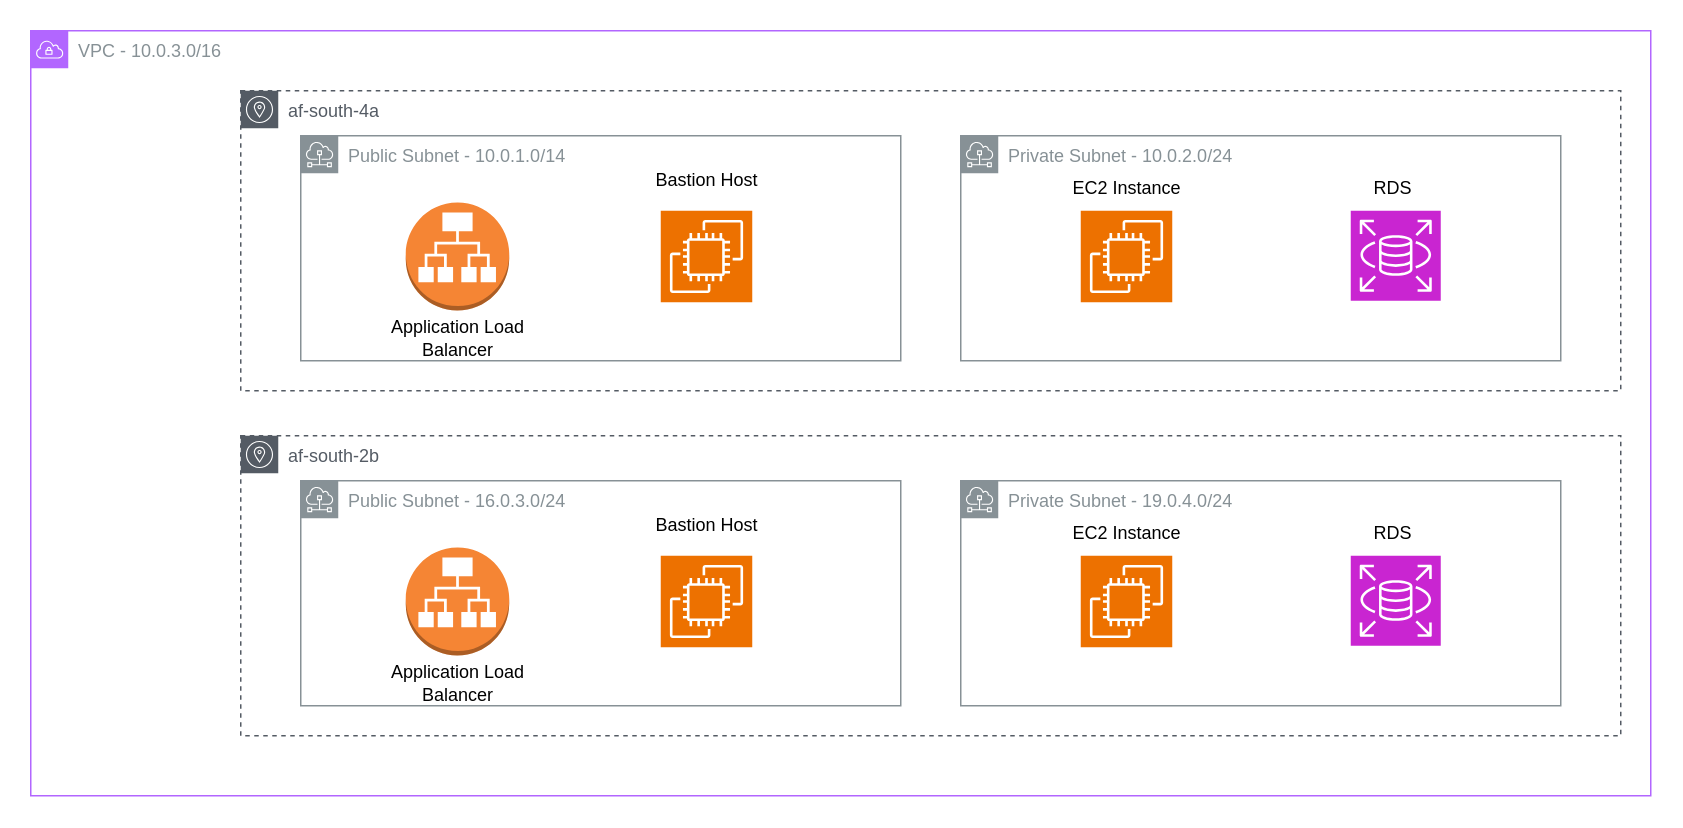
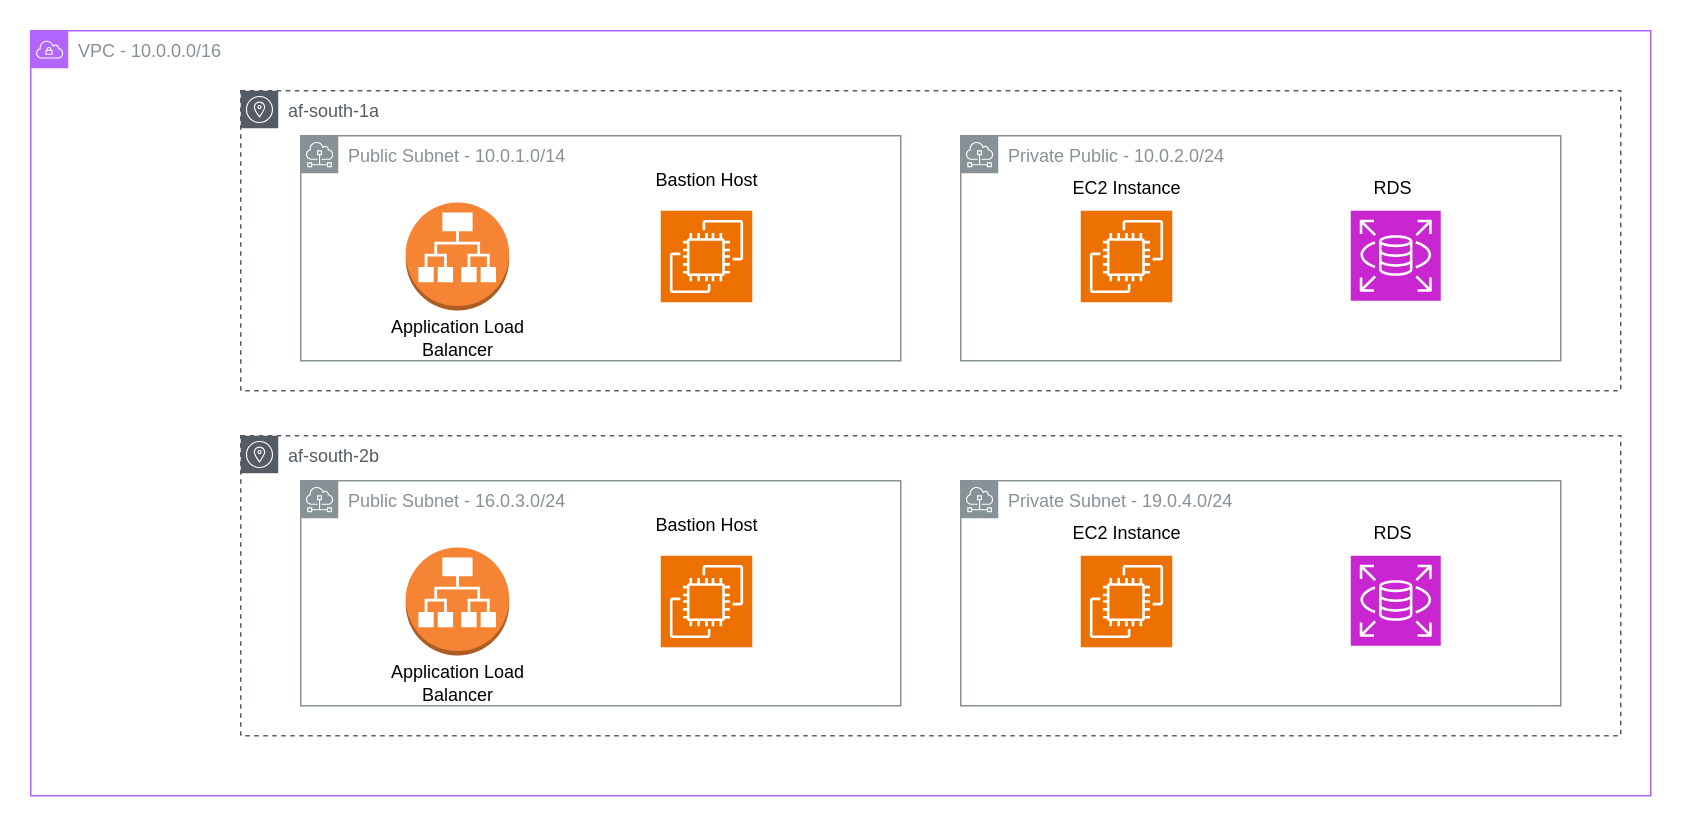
- <mxCell id="2" value="VPC - 10.0.3.0/16" style="sketch=0;outlineConnect=0;gradientColor=none;html=1;whiteSpace=wrap;fontSize=12;fontStyle=0;shape=mxgraph.aws4.group;grIcon=mxgraph.aws4.group_vpc;strokeColor=#B266FF;fillColor=none;verticalAlign=top;align=left;spacingLeft=30;fontColor=#879196;dashed=0;" vertex="1" parent="1"><mxGeometry x="20" y="20" width="1080" height="510" as="geometry" /></mxCell>
+ <mxCell id="2" value="VPC - 10.0.0.0/16" style="sketch=0;outlineConnect=0;gradientColor=none;html=1;whiteSpace=wrap;fontSize=12;fontStyle=0;shape=mxgraph.aws4.group;grIcon=mxgraph.aws4.group_vpc;strokeColor=#B266FF;fillColor=none;verticalAlign=top;align=left;spacingLeft=30;fontColor=#879196;dashed=0;" vertex="1" parent="1"><mxGeometry x="20" y="20" width="1080" height="510" as="geometry" /></mxCell>
- <mxCell id="3" value="af-south-4a" style="sketch=0;outlineConnect=0;gradientColor=none;html=1;whiteSpace=wrap;fontSize=12;fontStyle=0;shape=mxgraph.aws4.group;grIcon=mxgraph.aws4.group_availability_zone;strokeColor=#545B64;fillColor=none;verticalAlign=top;align=left;spacingLeft=30;fontColor=#545B64;dashed=1;" vertex="1" parent="1"><mxGeometry x="160" y="60" width="920" height="200" as="geometry" /></mxCell>
+ <mxCell id="3" value="af-south-1a" style="sketch=0;outlineConnect=0;gradientColor=none;html=1;whiteSpace=wrap;fontSize=12;fontStyle=0;shape=mxgraph.aws4.group;grIcon=mxgraph.aws4.group_availability_zone;strokeColor=#545B64;fillColor=none;verticalAlign=top;align=left;spacingLeft=30;fontColor=#545B64;dashed=1;" vertex="1" parent="1"><mxGeometry x="160" y="60" width="920" height="200" as="geometry" /></mxCell>
- <mxCell id="5" value="Private Subnet - 10.0.2.0/24" style="sketch=0;outlineConnect=0;gradientColor=none;html=1;whiteSpace=wrap;fontSize=12;fontStyle=0;shape=mxgraph.aws4.group;grIcon=mxgraph.aws4.group_subnet;strokeColor=#879196;fillColor=none;verticalAlign=top;align=left;spacingLeft=30;fontColor=#879196;dashed=0;" vertex="1" parent="1"><mxGeometry x="640" y="90" width="400" height="150" as="geometry" /></mxCell>
+ <mxCell id="5" value="Private Public - 10.0.2.0/24" style="sketch=0;outlineConnect=0;gradientColor=none;html=1;whiteSpace=wrap;fontSize=12;fontStyle=0;shape=mxgraph.aws4.group;grIcon=mxgraph.aws4.group_subnet;strokeColor=#879196;fillColor=none;verticalAlign=top;align=left;spacingLeft=30;fontColor=#879196;dashed=0;" vertex="1" parent="1"><mxGeometry x="640" y="90" width="400" height="150" as="geometry" /></mxCell>
